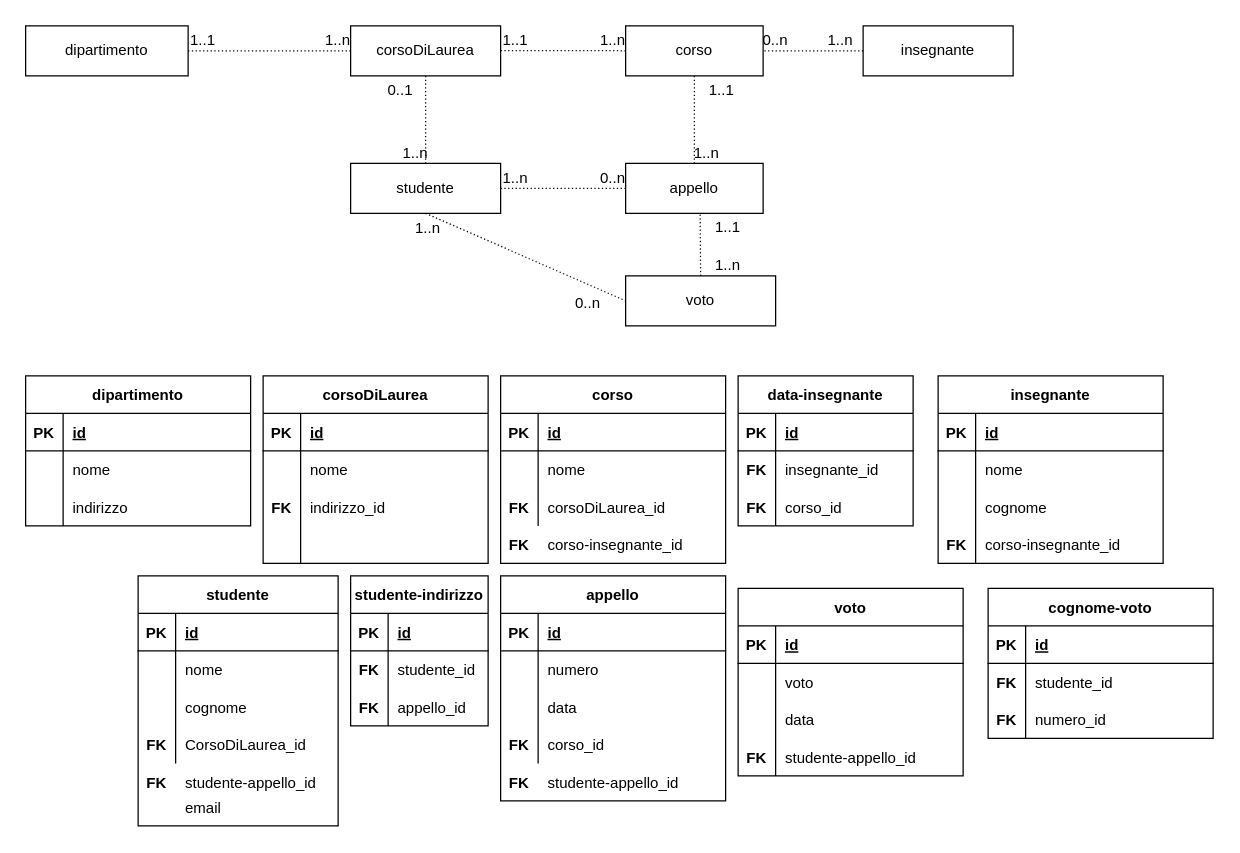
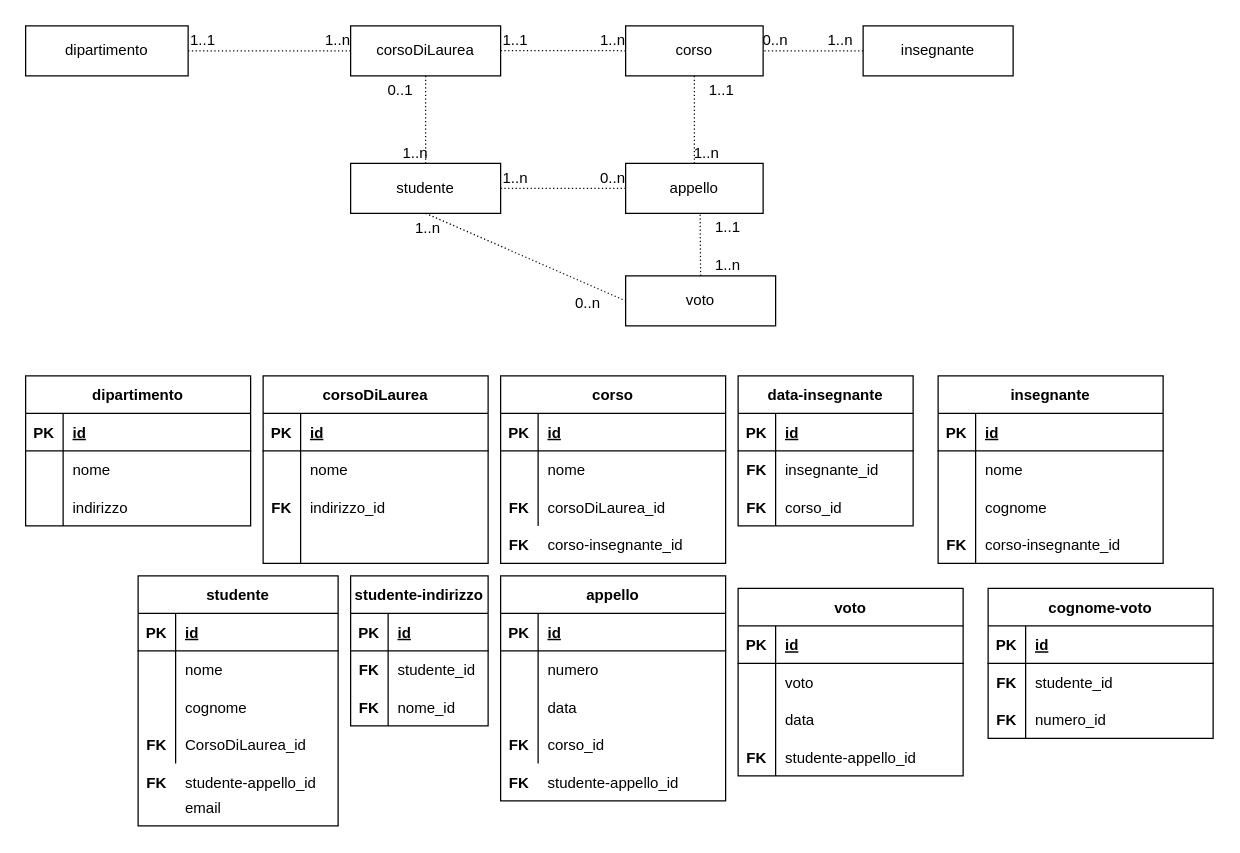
- <mxCell id="102" value="appello_id" style="shape=partialRectangle;connectable=0;fillColor=none;top=0;left=0;bottom=0;right=0;align=left;spacingLeft=6;overflow=hidden;" vertex="1" parent="100"><mxGeometry x="30" width="80" height="30" as="geometry"><mxRectangle width="80" height="30" as="alternateBounds" /></mxGeometry></mxCell>
+ <mxCell id="102" value="nome_id" style="shape=partialRectangle;connectable=0;fillColor=none;top=0;left=0;bottom=0;right=0;align=left;spacingLeft=6;overflow=hidden;" vertex="1" parent="100"><mxGeometry x="30" width="80" height="30" as="geometry"><mxRectangle width="80" height="30" as="alternateBounds" /></mxGeometry></mxCell>
